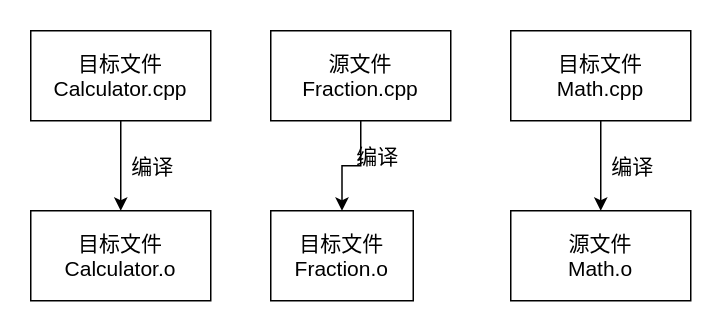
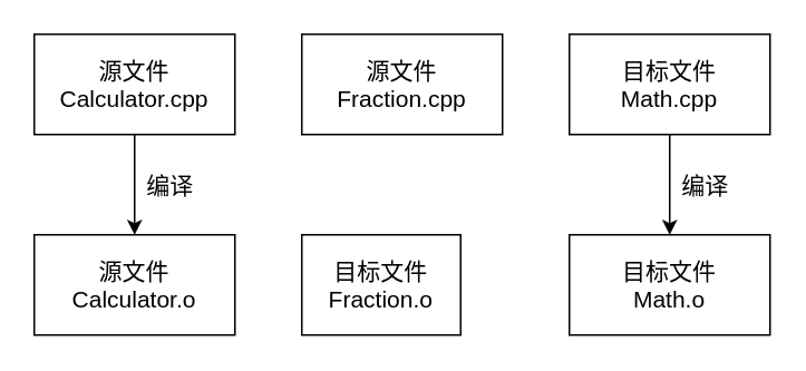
- <mxCell id="4" value="&lt;font style=&quot;font-size: 14px;&quot;&gt;目标文件&lt;br&gt;Calculator.cpp&lt;/font&gt;" style="rounded=0;whiteSpace=wrap;html=1;fillColor=none;" parent="1" vertex="1"><mxGeometry x="20" y="20" width="120" height="60" as="geometry" /></mxCell>
+ <mxCell id="4" value="&lt;font style=&quot;font-size: 14px;&quot;&gt;源文件&lt;br&gt;Calculator.cpp&lt;/font&gt;" style="rounded=0;whiteSpace=wrap;html=1;fillColor=none;" parent="1" vertex="1"><mxGeometry x="20" y="20" width="120" height="60" as="geometry" /></mxCell>
- <mxCell id="6" style="edgeStyle=orthogonalEdgeStyle;rounded=0;orthogonalLoop=1;jettySize=auto;html=1;exitX=0.5;exitY=1;exitDx=0;exitDy=0;entryX=0.5;entryY=0;entryDx=0;entryDy=0;" edge="1" parent="1" source="8" target="9"><mxGeometry relative="1" as="geometry" /></mxCell>
- <mxCell id="7" value="编译" style="edgeLabel;html=1;align=center;verticalAlign=middle;resizable=0;points=[];labelBackgroundColor=none;fontSize=14;" vertex="1" connectable="0" parent="6"><mxGeometry x="0.169" y="-2" relative="1" as="geometry"><mxPoint x="22" y="-5" as="offset" /></mxGeometry></mxCell>
- <mxCell id="5" value="&lt;font style=&quot;font-size: 14px;&quot;&gt;目标文件&lt;br&gt;Calculator.o&lt;/font&gt;" style="rounded=0;whiteSpace=wrap;html=1;fillColor=none;" vertex="1" parent="1"><mxGeometry x="20" y="140" width="120" height="60" as="geometry" /></mxCell>
+ <mxCell id="5" value="&lt;font style=&quot;font-size: 14px;&quot;&gt;源文件&lt;br&gt;Calculator.o&lt;/font&gt;" style="rounded=0;whiteSpace=wrap;html=1;fillColor=none;" vertex="1" parent="1"><mxGeometry x="20" y="140" width="120" height="60" as="geometry" /></mxCell>
- <mxCell id="13" value="&lt;font style=&quot;font-size: 14px;&quot;&gt;源文件&lt;br&gt;Math.o&lt;/font&gt;" style="rounded=0;whiteSpace=wrap;html=1;fillColor=none;" vertex="1" parent="1"><mxGeometry x="340" y="140" width="120" height="60" as="geometry" /></mxCell>
+ <mxCell id="13" value="&lt;font style=&quot;font-size: 14px;&quot;&gt;目标文件&lt;br&gt;Math.o&lt;/font&gt;" style="rounded=0;whiteSpace=wrap;html=1;fillColor=none;" vertex="1" parent="1"><mxGeometry x="340" y="140" width="120" height="60" as="geometry" /></mxCell>
